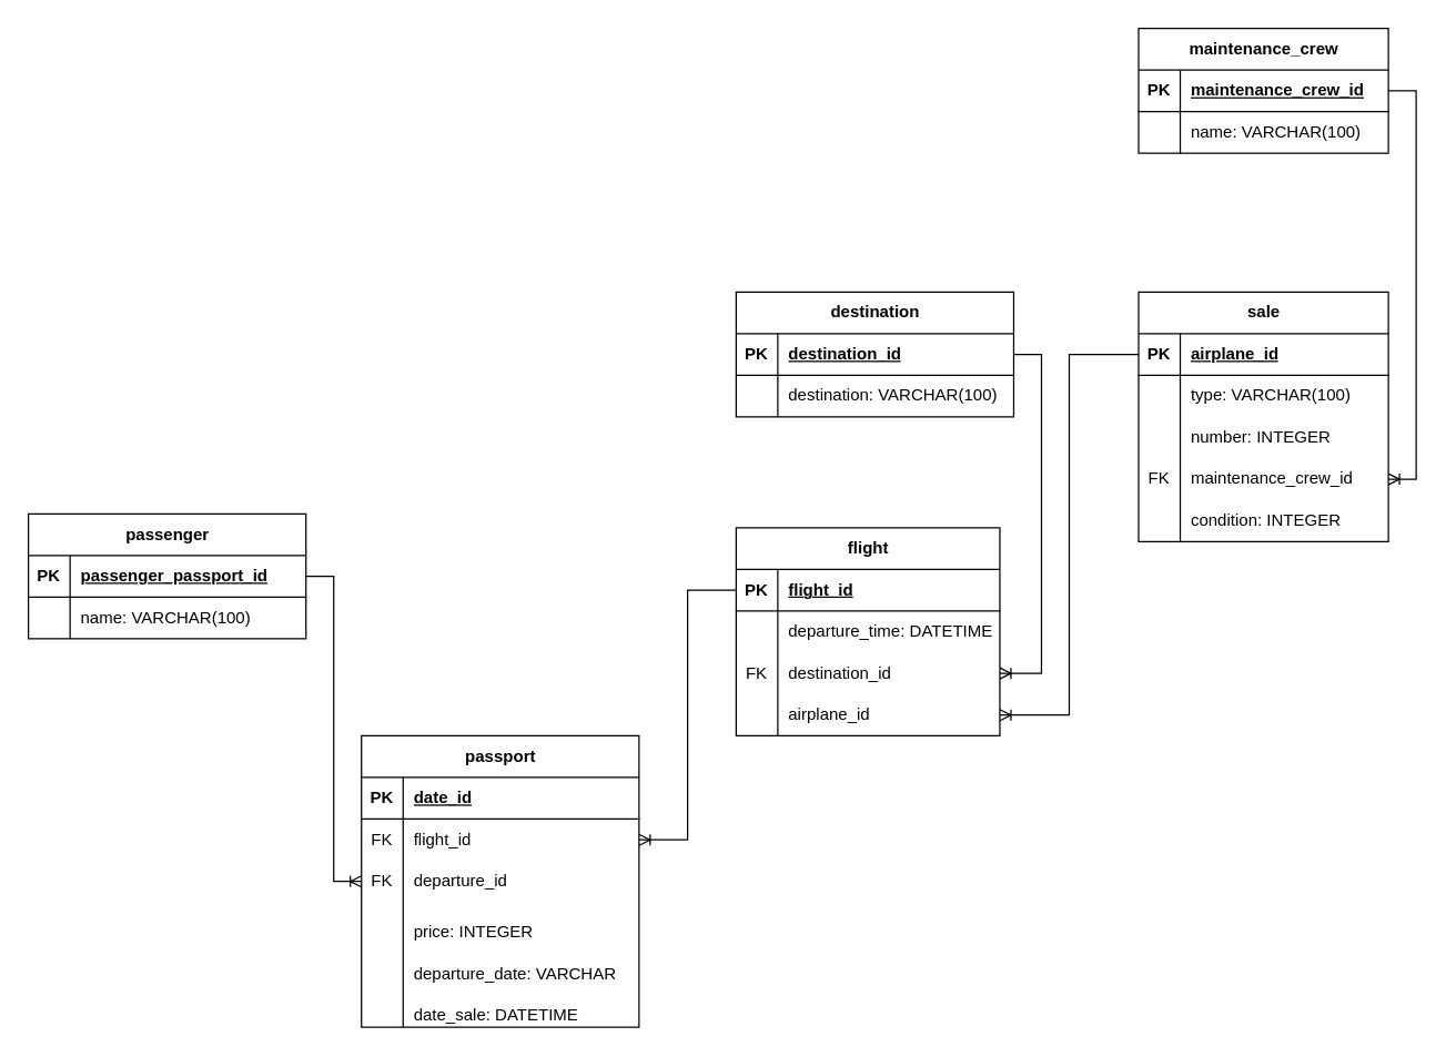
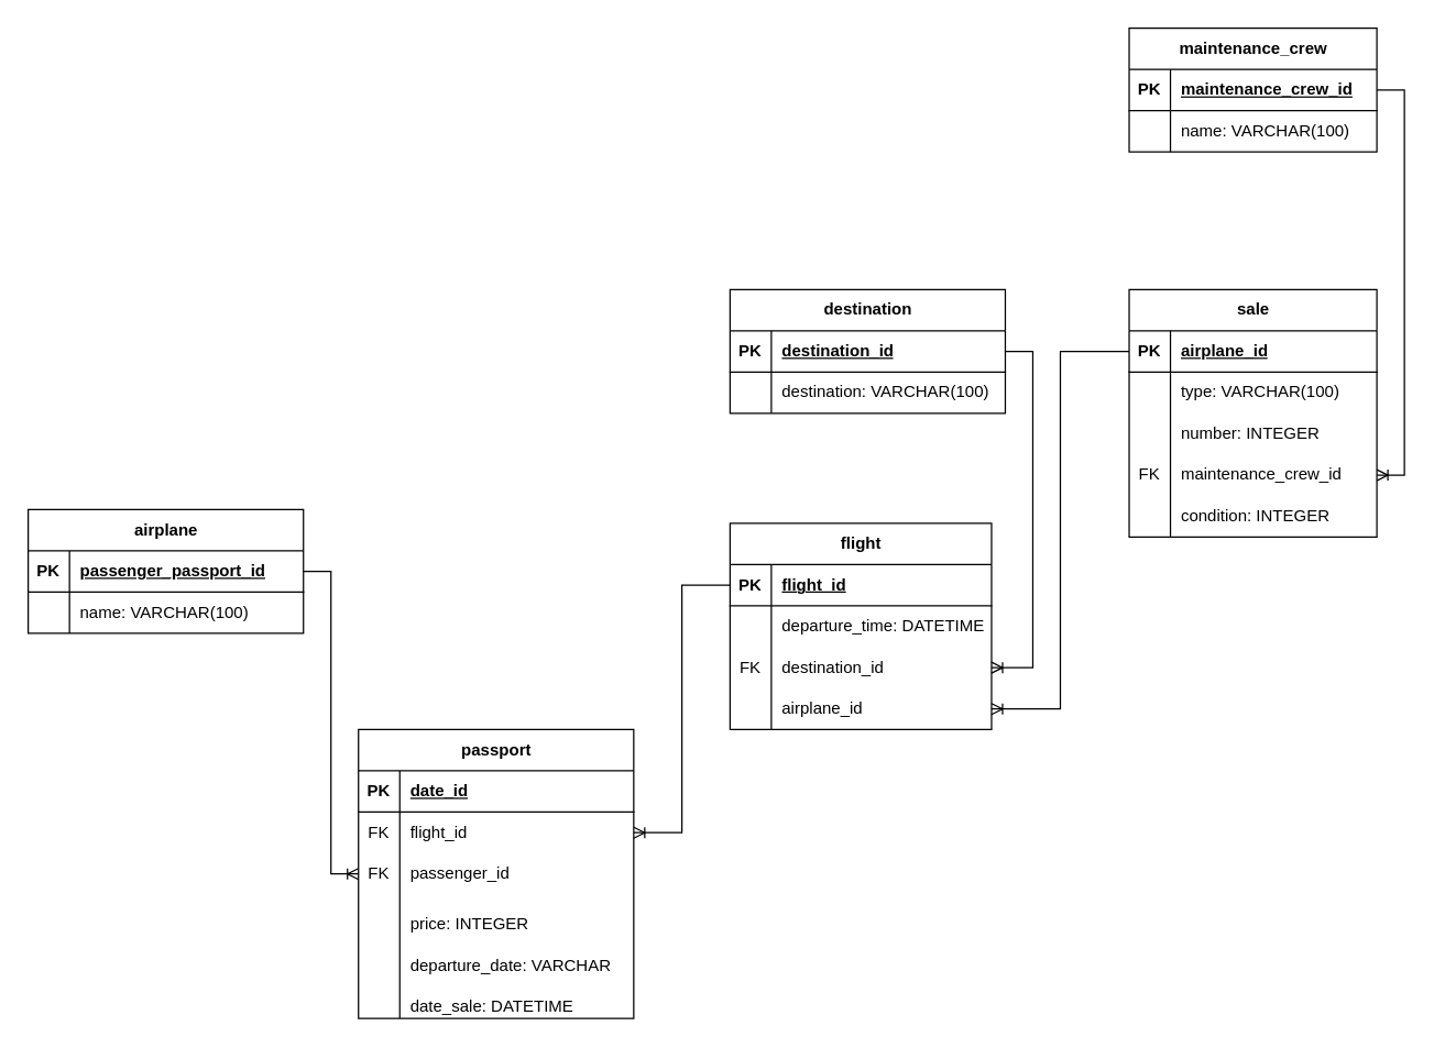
- <mxCell id="2" value="passenger" style="shape=table;startSize=30;container=1;collapsible=1;childLayout=tableLayout;fixedRows=1;rowLines=0;fontStyle=1;align=center;resizeLast=1;html=1;" parent="1" vertex="1"><mxGeometry x="20" y="370" width="200" height="90" as="geometry" /></mxCell>
+ <mxCell id="2" value="airplane" style="shape=table;startSize=30;container=1;collapsible=1;childLayout=tableLayout;fixedRows=1;rowLines=0;fontStyle=1;align=center;resizeLast=1;html=1;" parent="1" vertex="1"><mxGeometry x="20" y="370" width="200" height="90" as="geometry" /></mxCell>
- <mxCell id="18" value="departure_id" style="shape=partialRectangle;connectable=0;fillColor=none;top=0;left=0;bottom=0;right=0;align=left;spacingLeft=6;overflow=hidden;whiteSpace=wrap;html=1;" parent="16" vertex="1"><mxGeometry x="30" width="170" height="30" as="geometry"><mxRectangle width="170" height="30" as="alternateBounds" /></mxGeometry></mxCell>
+ <mxCell id="18" value="passenger_id" style="shape=partialRectangle;connectable=0;fillColor=none;top=0;left=0;bottom=0;right=0;align=left;spacingLeft=6;overflow=hidden;whiteSpace=wrap;html=1;" parent="16" vertex="1"><mxGeometry x="30" width="170" height="30" as="geometry"><mxRectangle width="170" height="30" as="alternateBounds" /></mxGeometry></mxCell>
